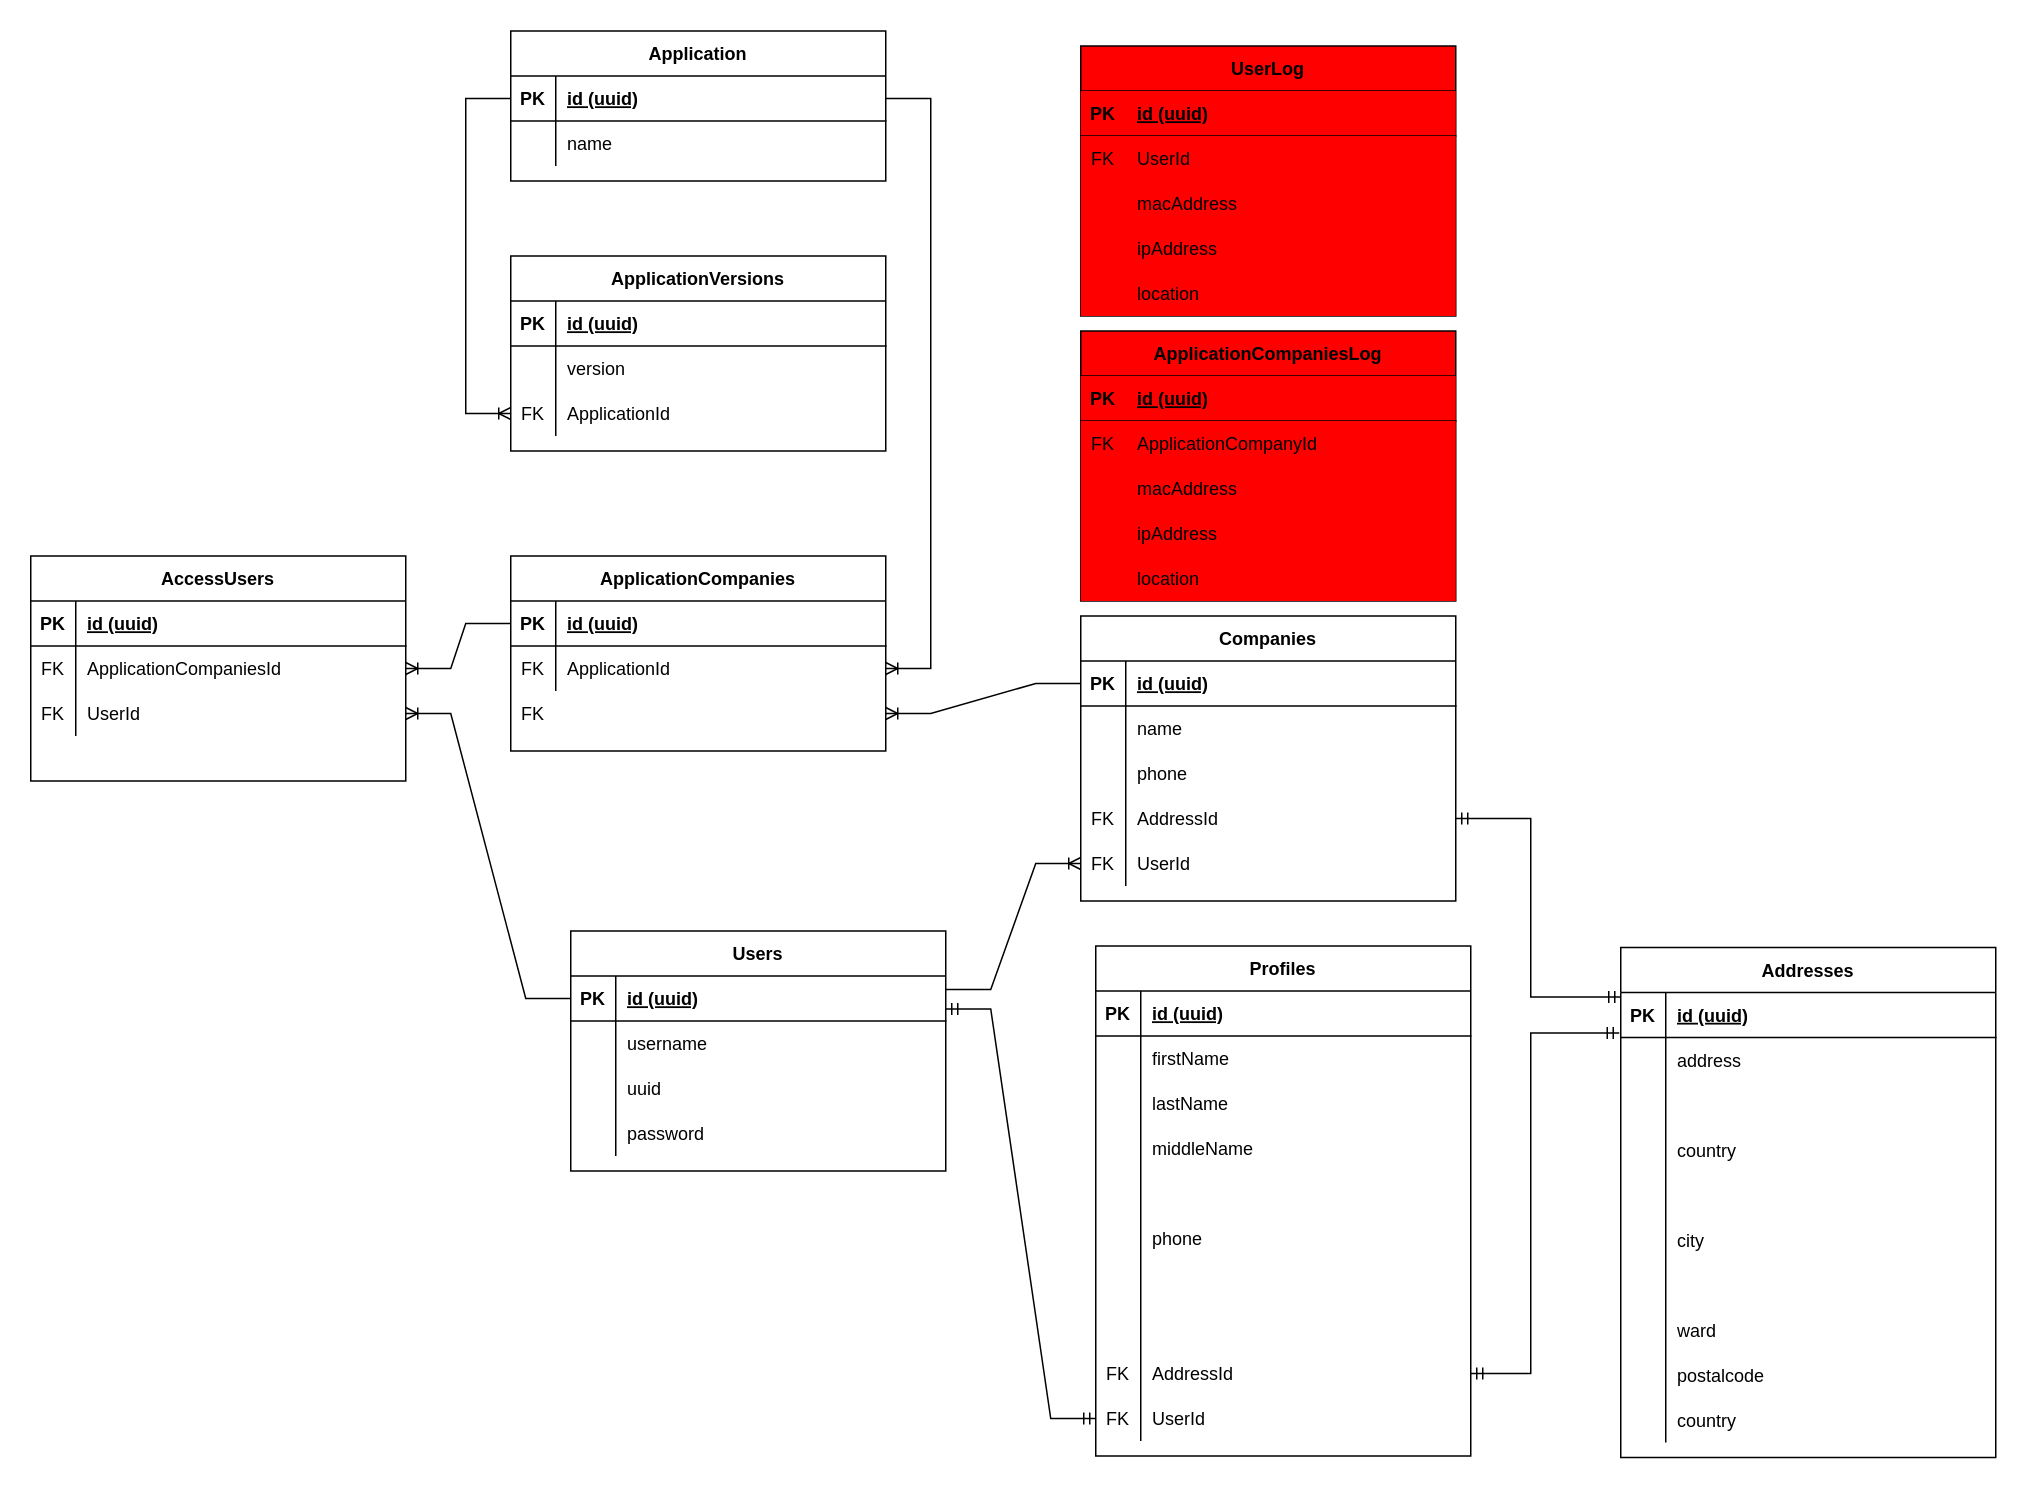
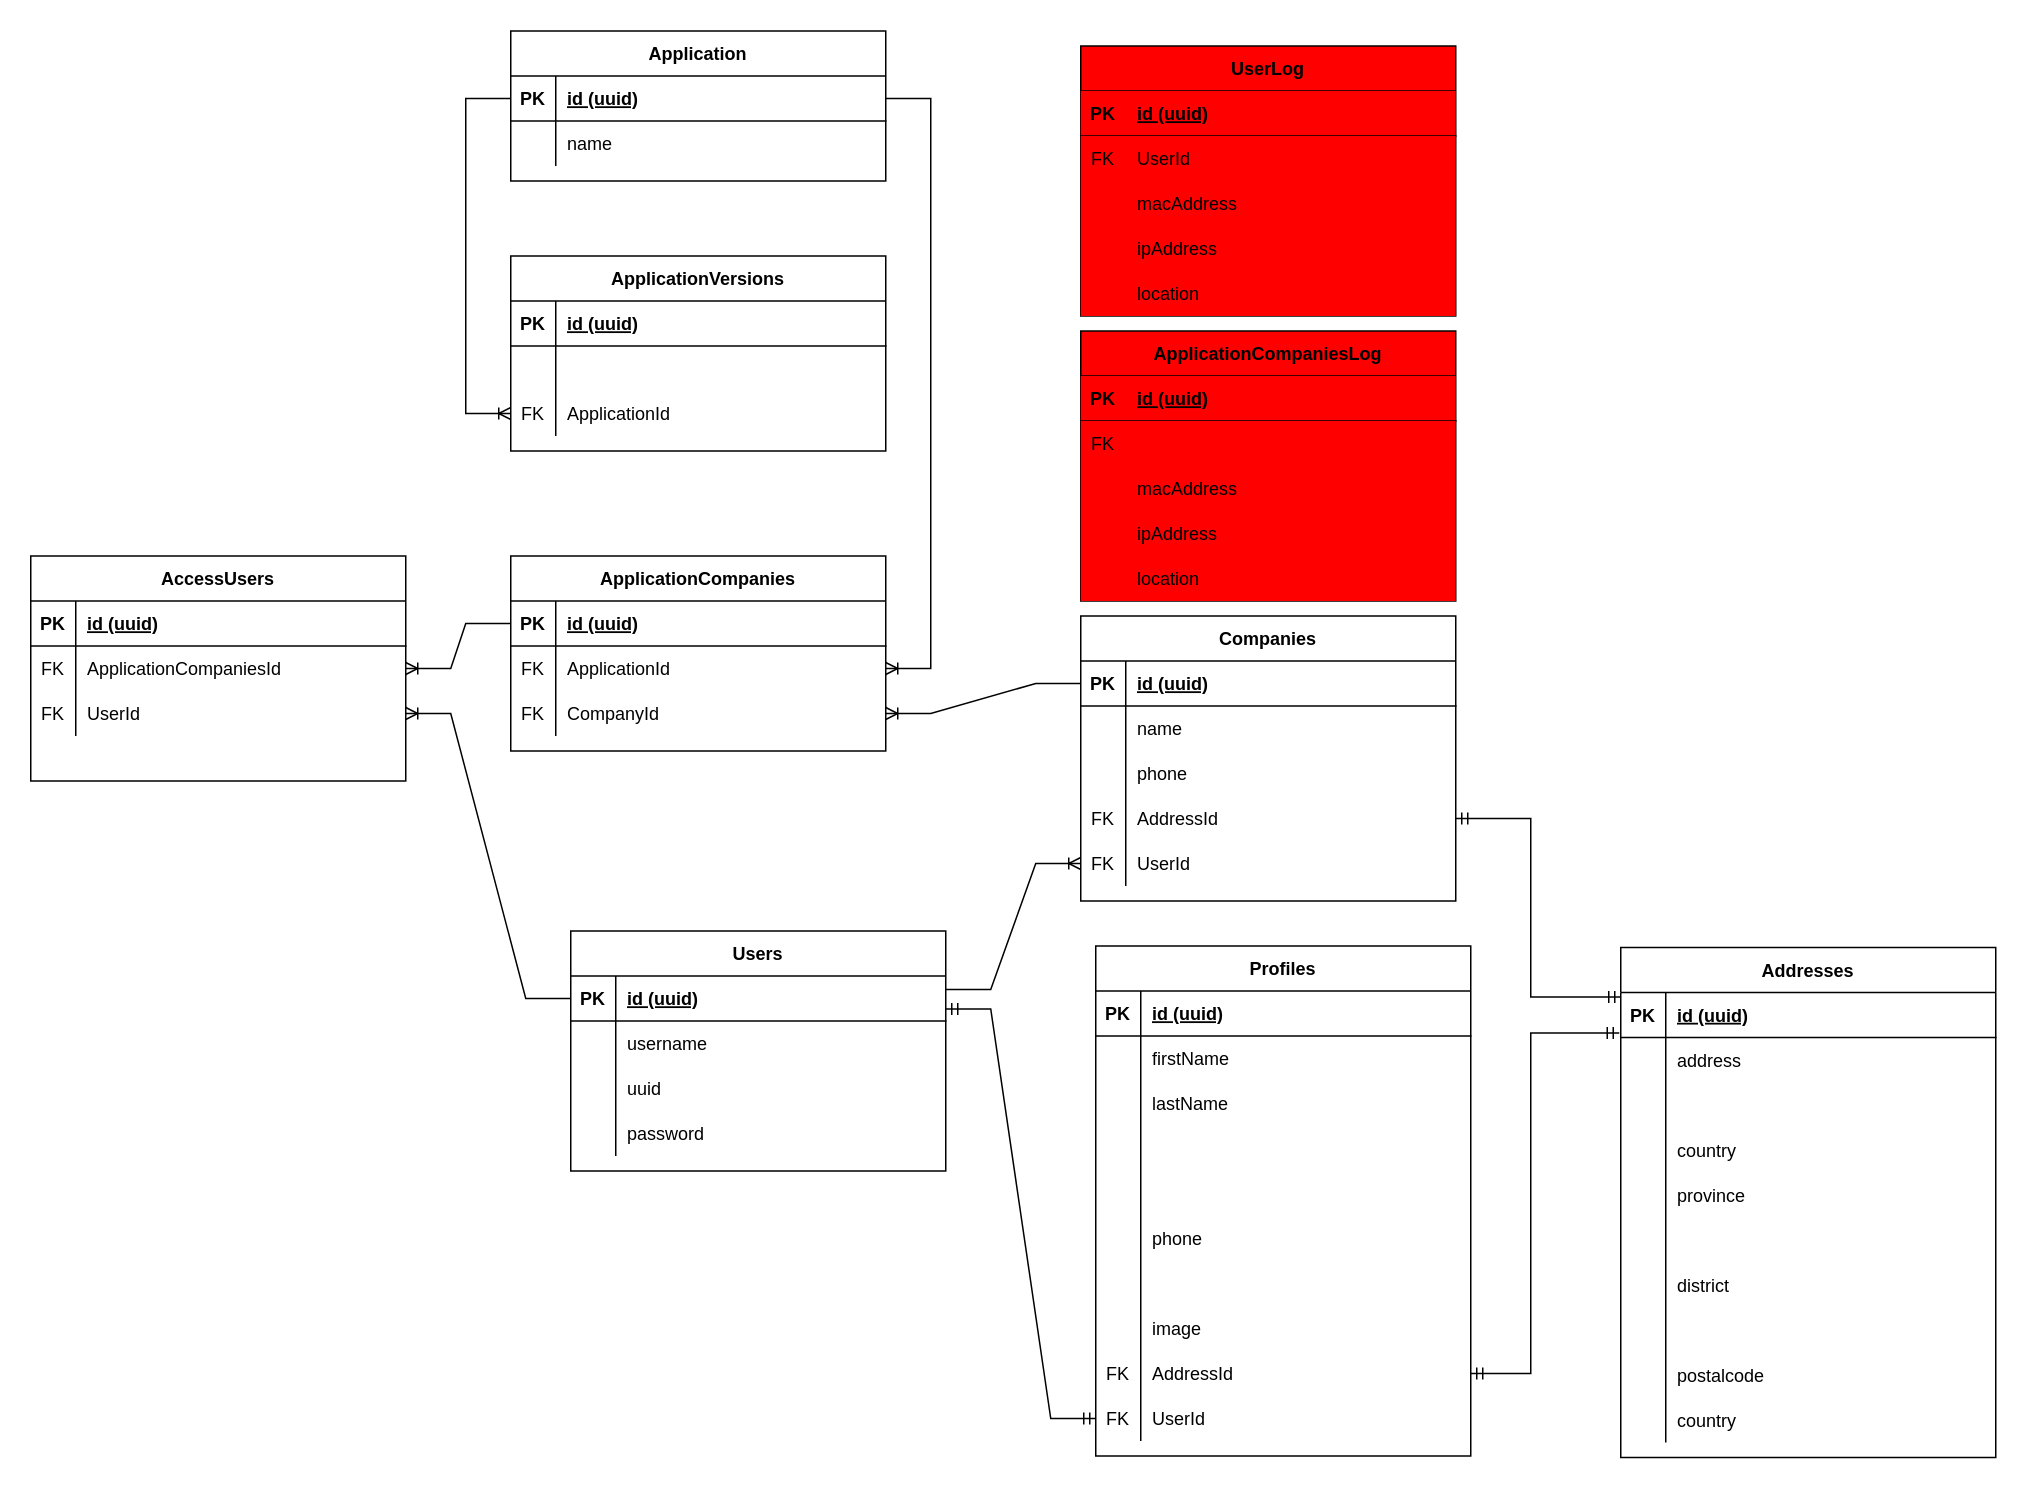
- <mxCell id="62" value="version" style="shape=partialRectangle;overflow=hidden;connectable=0;fillColor=none;top=0;left=0;bottom=0;right=0;align=left;spacingLeft=6;" parent="60" vertex="1"><mxGeometry x="30" width="220" height="30" as="geometry"><mxRectangle width="220" height="30" as="alternateBounds" /></mxGeometry></mxCell>
- <mxCell id="160" value="ApplicationCompanyId" style="shape=partialRectangle;overflow=hidden;connectable=0;fillColor=none;top=0;left=0;bottom=0;right=0;align=left;spacingLeft=6;" vertex="1" parent="158"><mxGeometry x="30" width="220" height="30" as="geometry"><mxRectangle width="220" height="30" as="alternateBounds" /></mxGeometry></mxCell>
+ <mxCell id="149" value="CompanyId" style="shape=partialRectangle;overflow=hidden;connectable=0;fillColor=none;top=0;left=0;bottom=0;right=0;align=left;spacingLeft=6;" vertex="1" parent="147"><mxGeometry x="30" width="220" height="30" as="geometry"><mxRectangle width="220" height="30" as="alternateBounds" /></mxGeometry></mxCell>
- <mxCell id="14" value="middleName" style="shape=partialRectangle;overflow=hidden;connectable=0;fillColor=none;top=0;left=0;bottom=0;right=0;align=left;spacingLeft=6;" parent="12" vertex="1"><mxGeometry x="30" width="220" height="30" as="geometry"><mxRectangle width="220" height="30" as="alternateBounds" /></mxGeometry></mxCell>
+ <mxCell id="80" value="province" style="shape=partialRectangle;overflow=hidden;connectable=0;fillColor=none;top=0;left=0;bottom=0;right=0;align=left;spacingLeft=6;" vertex="1" parent="78"><mxGeometry x="30" width="220" height="30" as="geometry"><mxRectangle width="220" height="30" as="alternateBounds" /></mxGeometry></mxCell>
- <mxCell id="83" value="city" style="shape=partialRectangle;overflow=hidden;connectable=0;fillColor=none;top=0;left=0;bottom=0;right=0;align=left;spacingLeft=6;" vertex="1" parent="81"><mxGeometry x="30" width="220" height="30" as="geometry"><mxRectangle width="220" height="30" as="alternateBounds" /></mxGeometry></mxCell>
+ <mxCell id="86" value="district" style="shape=partialRectangle;overflow=hidden;connectable=0;fillColor=none;top=0;left=0;bottom=0;right=0;align=left;spacingLeft=6;" vertex="1" parent="84"><mxGeometry x="30" width="220" height="30" as="geometry"><mxRectangle width="220" height="30" as="alternateBounds" /></mxGeometry></mxCell>
+ <mxCell id="24" value="image" style="shape=partialRectangle;overflow=hidden;connectable=0;fillColor=none;top=0;left=0;bottom=0;right=0;align=left;spacingLeft=6;" parent="22" vertex="1"><mxGeometry x="30" width="220" height="30" as="geometry"><mxRectangle width="220" height="30" as="alternateBounds" /></mxGeometry></mxCell>
- <mxCell id="89" value="ward" style="shape=partialRectangle;overflow=hidden;connectable=0;fillColor=none;top=0;left=0;bottom=0;right=0;align=left;spacingLeft=6;" vertex="1" parent="87"><mxGeometry x="30" width="220" height="30" as="geometry"><mxRectangle width="220" height="30" as="alternateBounds" /></mxGeometry></mxCell>
